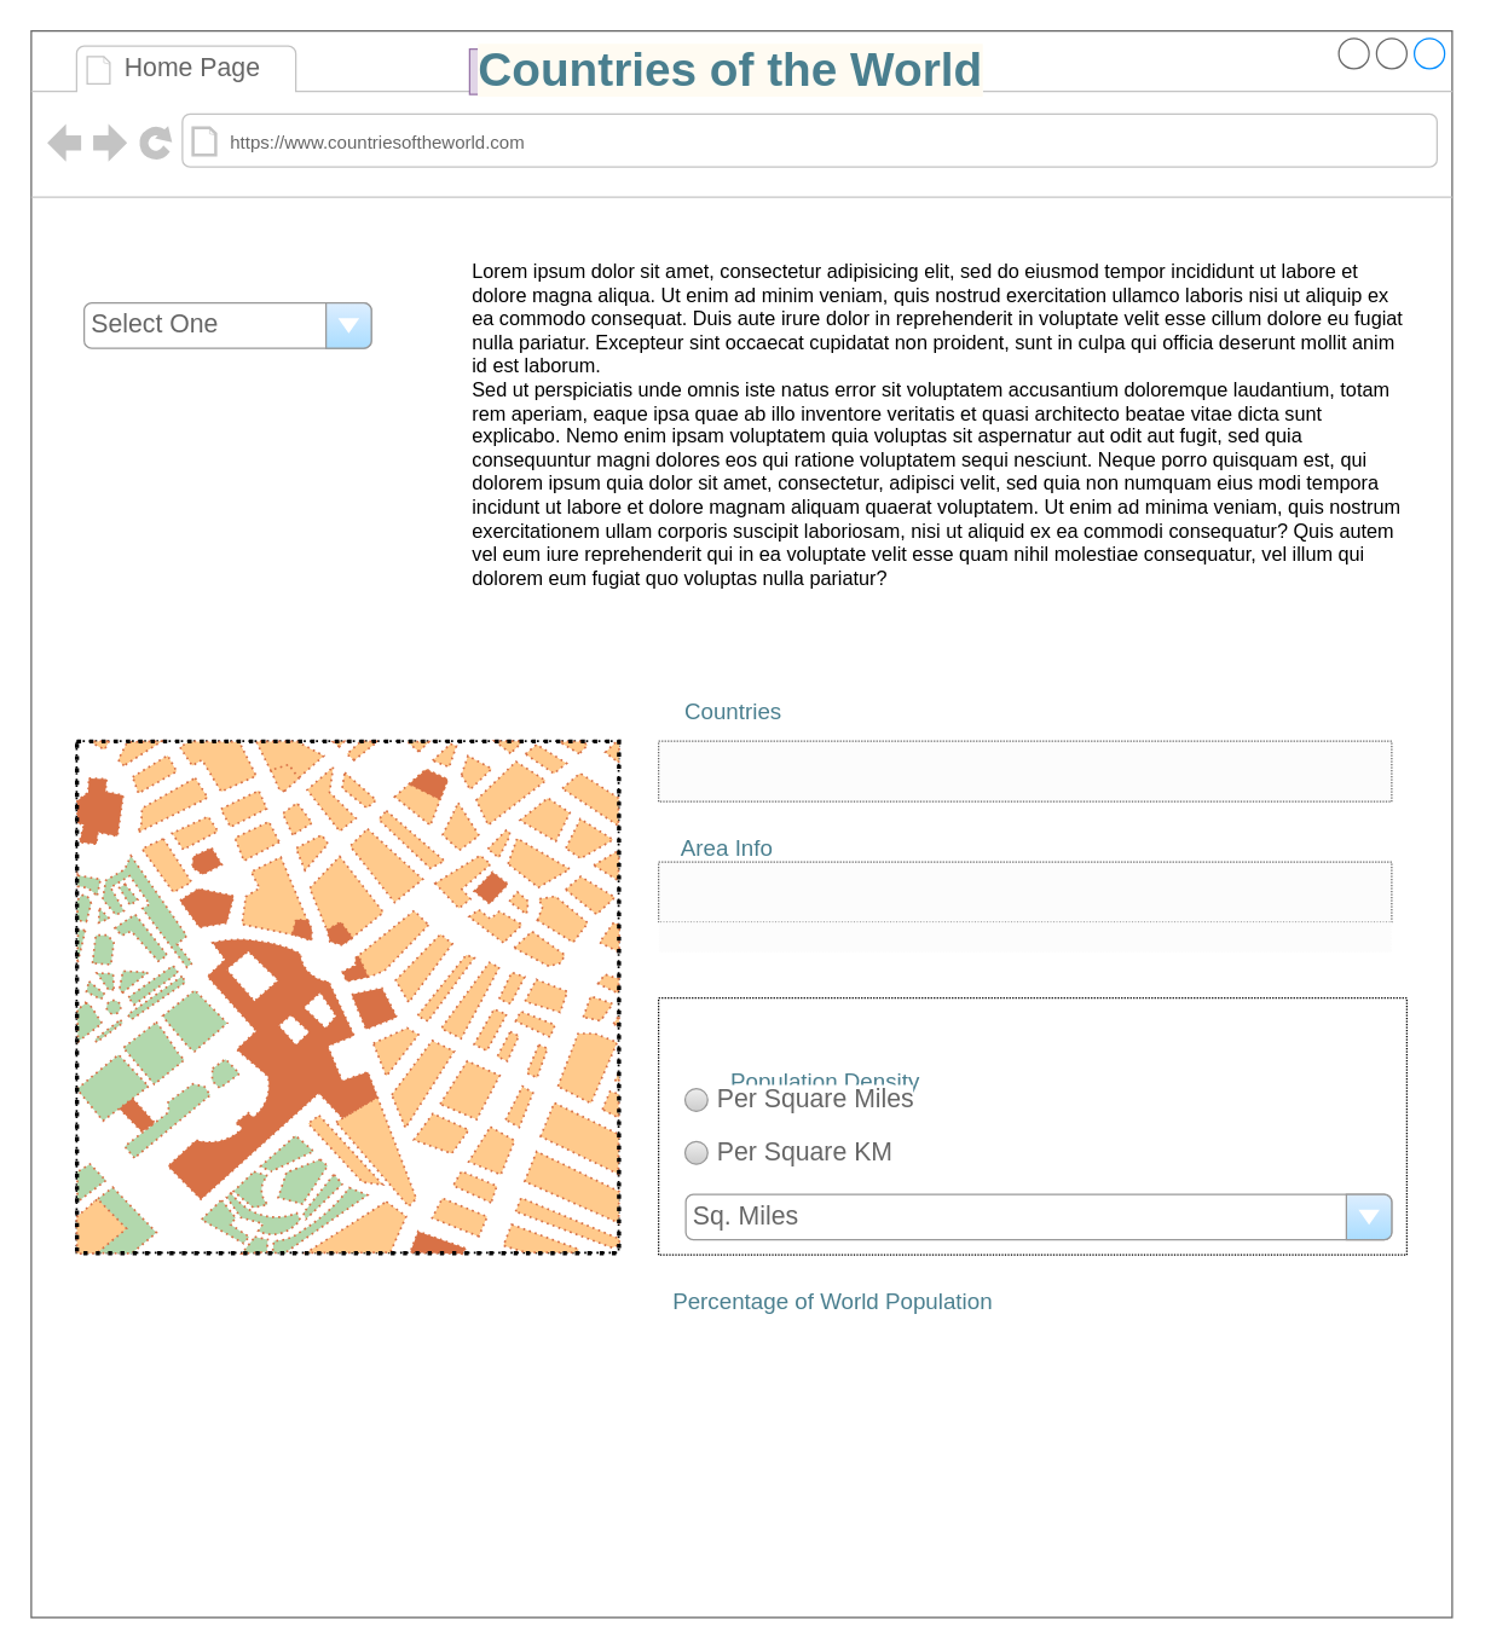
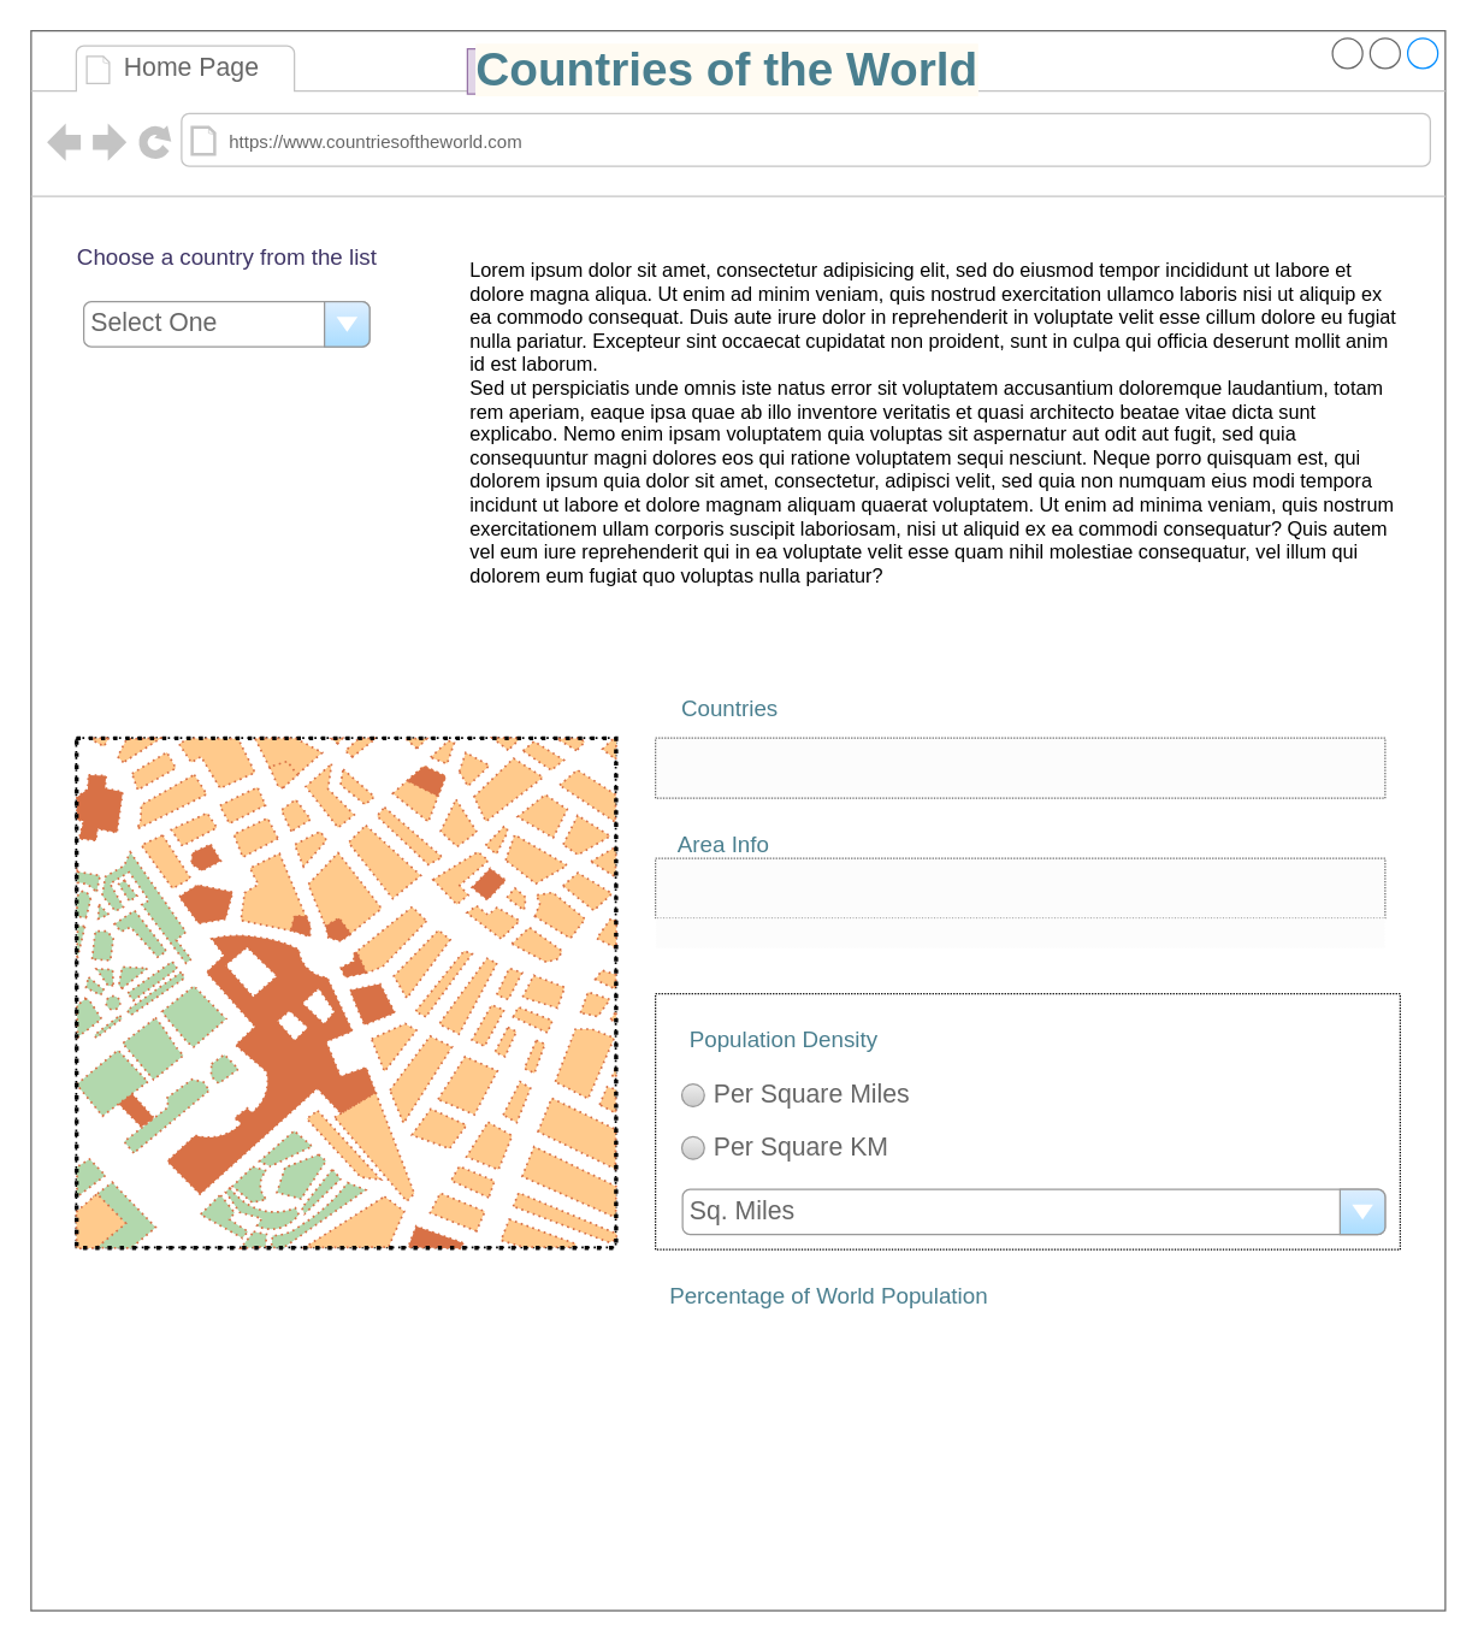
+ <mxCell id="6" value="Choose a country from the list" style="text;html=1;resizable=0;autosize=1;align=center;verticalAlign=middle;points=[];fillColor=none;strokeColor=none;rounded=0;labelBackgroundColor=#FFFFFF;fontColor=#3F3566;fontSize=15;" vertex="1" parent="2"><mxGeometry x="25" y="140" width="210" height="20" as="geometry" /></mxCell>
- <mxCell id="9" value="Population Density" style="text;html=1;resizable=0;autosize=1;align=center;verticalAlign=middle;points=[];fillColor=none;strokeColor=none;rounded=0;labelBackgroundColor=#FFFFFF;fontSize=15;fontColor=#4A7F8F;" vertex="1" parent="2"><mxGeometry x="455" y="685" width="140" height="20" as="geometry" /></mxCell>
+ <mxCell id="9" value="Population Density" style="text;html=1;resizable=0;autosize=1;align=center;verticalAlign=middle;points=[];fillColor=none;strokeColor=none;rounded=0;labelBackgroundColor=#FFFFFF;fontSize=15;fontColor=#4A7F8F;" vertex="1" parent="2"><mxGeometry x="430" y="660" width="140" height="20" as="geometry" /></mxCell>
